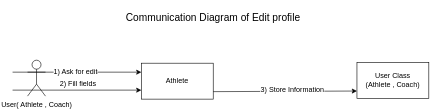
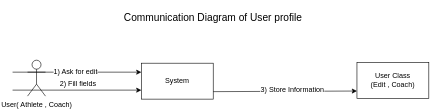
- <mxCell id="9" value="&lt;font style=&quot;font-size: 17px&quot;&gt;Communication Diagram of Edit profile&lt;/font&gt;" style="text;html=1;strokeColor=none;fillColor=none;align=center;verticalAlign=middle;whiteSpace=wrap;rounded=0;" parent="1" vertex="1"><mxGeometry x="115" y="20" width="480" height="20" as="geometry" /></mxCell>
+ <mxCell id="9" value="&lt;font style=&quot;font-size: 17px&quot;&gt;Communication Diagram of User profile&lt;/font&gt;" style="text;html=1;strokeColor=none;fillColor=none;align=center;verticalAlign=middle;whiteSpace=wrap;rounded=0;" parent="1" vertex="1"><mxGeometry x="115" y="20" width="480" height="20" as="geometry" /></mxCell>
- <mxCell id="3" value="Athlete" style="rounded=0;whiteSpace=wrap;html=1;" parent="1" vertex="1"><mxGeometry x="235" y="105" width="120" height="60" as="geometry" /></mxCell>
+ <mxCell id="3" value="System" style="rounded=0;whiteSpace=wrap;html=1;" parent="1" vertex="1"><mxGeometry x="235" y="105" width="120" height="60" as="geometry" /></mxCell>
- <mxCell id="4" value="&lt;span&gt;User Class&lt;br&gt;(Athlete , Coach)&lt;br&gt;&lt;/span&gt;" style="rounded=0;whiteSpace=wrap;html=1;" parent="1" vertex="1"><mxGeometry x="595" y="104" width="120" height="60" as="geometry" /></mxCell>
+ <mxCell id="4" value="&lt;span&gt;User Class&lt;br&gt;(Edit , Coach)&lt;br&gt;&lt;/span&gt;" style="rounded=0;whiteSpace=wrap;html=1;" parent="1" vertex="1"><mxGeometry x="595" y="104" width="120" height="60" as="geometry" /></mxCell>
